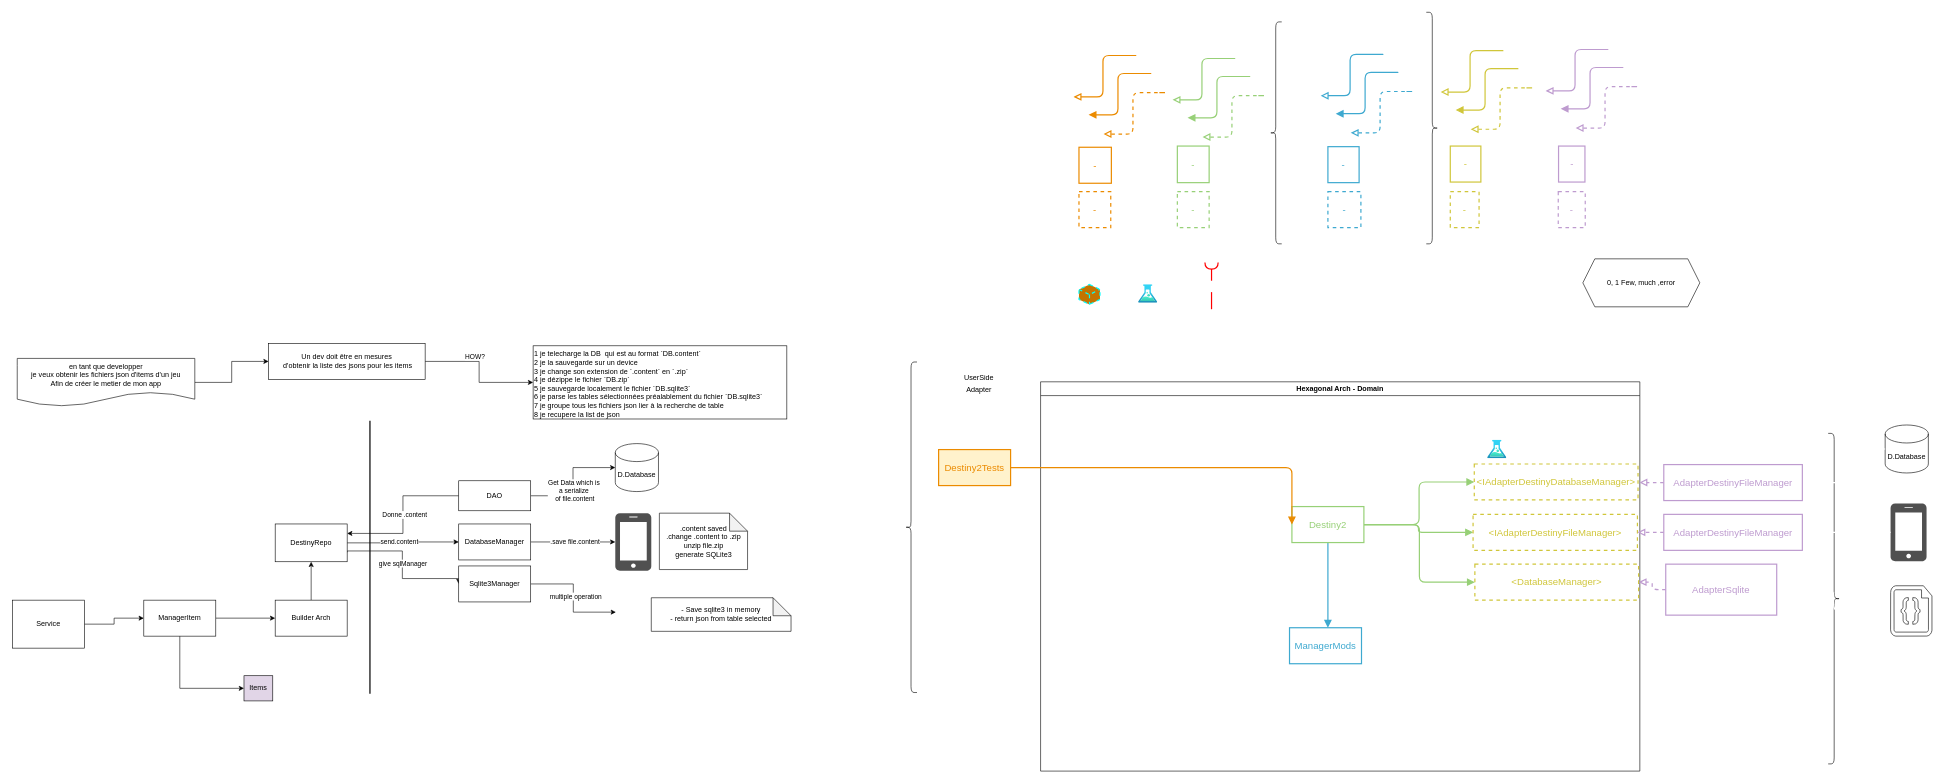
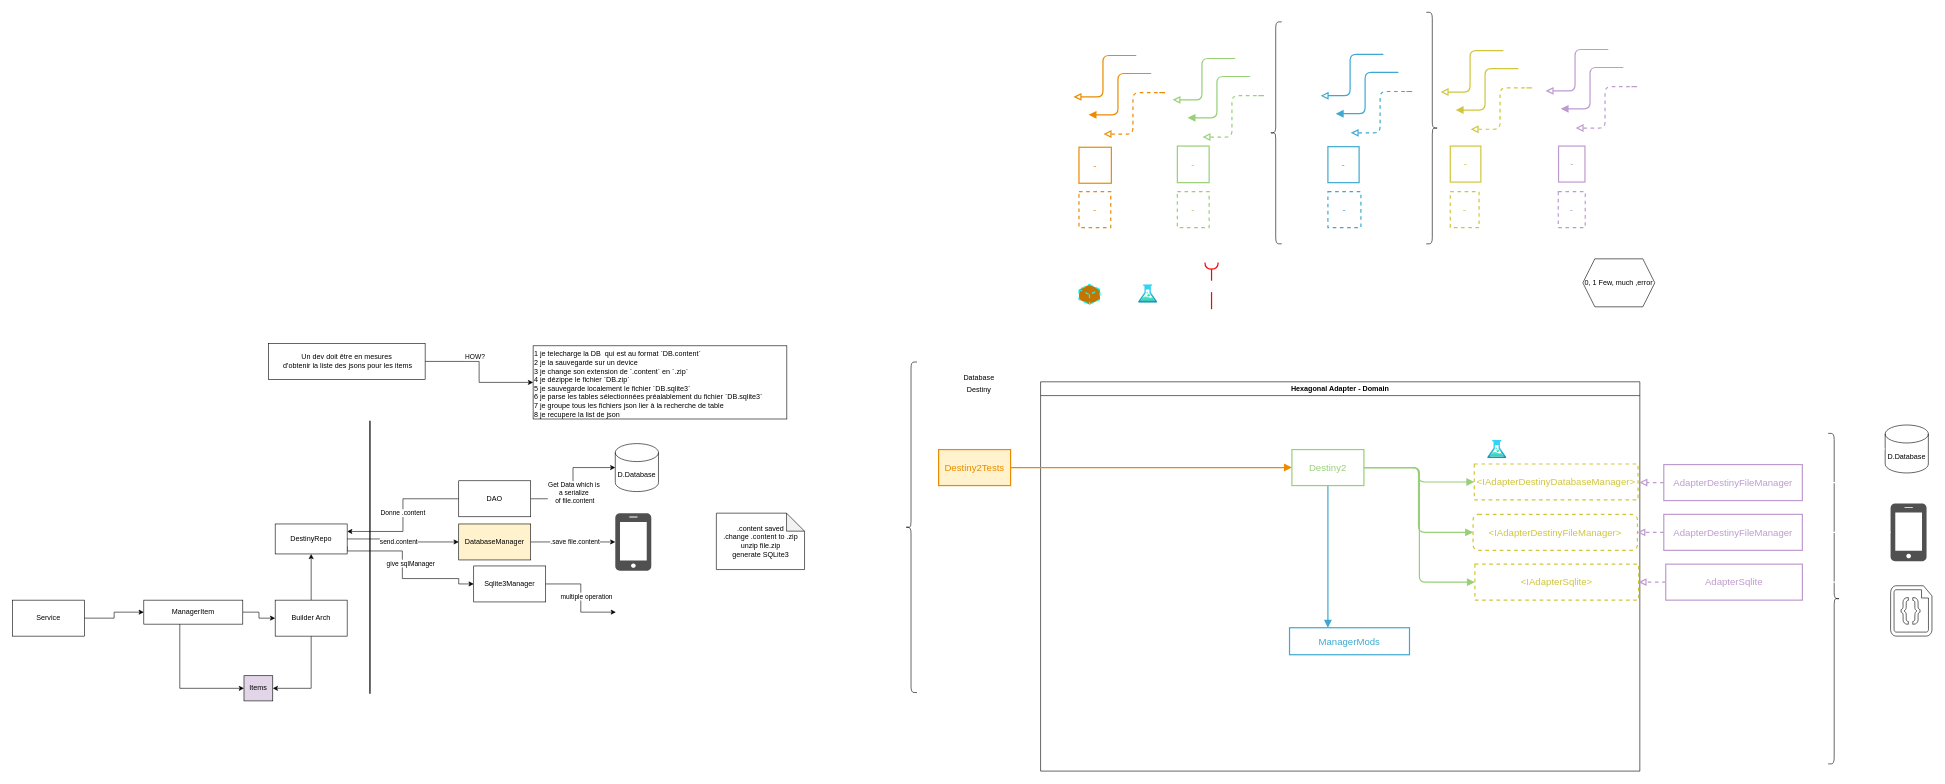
- <mxCell id="37" value="0, 1 Few, much ,error" style="shape=hexagon;perimeter=hexagonPerimeter2;whiteSpace=wrap;html=1;fixedSize=1;" parent="1" vertex="1"><mxGeometry x="2638" y="431" width="195" height="80" as="geometry" /></mxCell>
+ <mxCell id="37" value="0, 1 Few, much ,error" style="shape=hexagon;perimeter=hexagonPerimeter2;whiteSpace=wrap;html=1;fixedSize=1;" parent="1" vertex="1"><mxGeometry x="2638" y="431" width="120" height="80" as="geometry" /></mxCell>
- <mxCell id="92" value="UserSide" style="text;html=1;align=center;verticalAlign=middle;resizable=0;points=[];autosize=1;strokeColor=none;fillColor=none;fontSize=12;fontFamily=Helvetica;fontColor=default;" vertex="1" parent="1"><mxGeometry x="1597.5" y="616.33" width="67" height="26" as="geometry" /></mxCell>
+ <mxCell id="92" value="Database" style="text;html=1;align=center;verticalAlign=middle;resizable=0;points=[];autosize=1;strokeColor=none;fillColor=none;fontSize=12;fontFamily=Helvetica;fontColor=default;" vertex="1" parent="1"><mxGeometry x="1597.5" y="616.33" width="67" height="26" as="geometry" /></mxCell>
- <mxCell id="80" value="en tant que developper&lt;br&gt;je veux obtenir les fichiers json d'items d'un jeu&lt;br&gt;Afin de créer le metier de mon app" style="shape=document;whiteSpace=wrap;html=1;boundedLbl=1;" vertex="1" parent="1"><mxGeometry x="28" y="597" width="296" height="80" as="geometry" /></mxCell>
- <mxCell id="79" style="edgeStyle=orthogonalEdgeStyle;rounded=0;orthogonalLoop=1;jettySize=auto;html=1;" edge="1" parent="1" source="80" target="82"><mxGeometry relative="1" as="geometry" /></mxCell>
- <mxCell id="38" value="Hexagonal Arch - Domain" style="swimlane;" vertex="1" parent="1"><mxGeometry x="1734" y="636" width="999" height="649" as="geometry" /></mxCell>
+ <mxCell id="38" value="Hexagonal Adapter - Domain" style="swimlane;" vertex="1" parent="1"><mxGeometry x="1734" y="636" width="999" height="649" as="geometry" /></mxCell>
- <mxCell id="91" value="Adapter" style="text;html=1;align=center;verticalAlign=middle;resizable=0;points=[];autosize=1;strokeColor=none;fillColor=none;fontSize=12;fontFamily=Helvetica;fontColor=default;" vertex="1" parent="1"><mxGeometry x="1601" y="636" width="60" height="26" as="geometry" /></mxCell>
+ <mxCell id="91" value="Destiny" style="text;html=1;align=center;verticalAlign=middle;resizable=0;points=[];autosize=1;strokeColor=none;fillColor=none;fontSize=12;fontFamily=Helvetica;fontColor=default;" vertex="1" parent="1"><mxGeometry x="1601" y="636" width="60" height="26" as="geometry" /></mxCell>
- <mxCell id="53" value="DAO" style="whiteSpace=wrap;html=1;" vertex="1" parent="1"><mxGeometry x="764" y="801" width="120" height="50" as="geometry" /></mxCell>
+ <mxCell id="53" value="DAO" style="whiteSpace=wrap;html=1;" vertex="1" parent="1"><mxGeometry x="764" y="801" width="120" height="60" as="geometry" /></mxCell>
- <mxCell id="43" value="Destiny2" style="whiteSpace=wrap;html=1;fontSize=16;strokeColor=#97D077;fontColor=#97D077;strokeWidth=2;rounded=0;" vertex="1" parent="38"><mxGeometry x="419" y="208" width="120" height="60" as="geometry" /></mxCell>
+ <mxCell id="43" value="Destiny2" style="whiteSpace=wrap;html=1;fontSize=16;strokeColor=#97D077;fontColor=#97D077;strokeWidth=2;rounded=0;" vertex="1" parent="38"><mxGeometry x="419" y="113" width="120" height="60" as="geometry" /></mxCell>
- <mxCell id="47" value="&amp;lt;IAdapterDestinyFileManager&amp;gt;" style="whiteSpace=wrap;html=1;strokeColor=#D0C63A;fontSize=16;fontColor=#D0C63A;fillColor=default;strokeWidth=2;rounded=0;dashed=1;" vertex="1" parent="38"><mxGeometry x="721" y="221" width="274" height="60" as="geometry" /></mxCell>
+ <mxCell id="47" value="&amp;lt;IAdapterDestinyFileManager&amp;gt;" style="whiteSpace=wrap;html=1;strokeColor=#D0C63A;fontSize=16;fontColor=#D0C63A;fillColor=default;strokeWidth=2;dashed=1;rounded=1;" vertex="1" parent="38"><mxGeometry x="721" y="221" width="274" height="60" as="geometry" /></mxCell>
- <mxCell id="57" value="DatabaseManager" style="whiteSpace=wrap;html=1;" vertex="1" parent="1"><mxGeometry x="764" y="873" width="120" height="60" as="geometry" /></mxCell>
+ <mxCell id="57" value="DatabaseManager" style="whiteSpace=wrap;html=1;fillColor=#fff2cc;" vertex="1" parent="1"><mxGeometry x="764" y="873" width="120" height="60" as="geometry" /></mxCell>
- <mxCell id="64" value=".content saved&lt;br&gt;.change .content to .zip&lt;br&gt;unzip file.zip&lt;br&gt;generate SQLite3" style="shape=note;whiteSpace=wrap;html=1;backgroundOutline=1;darkOpacity=0.05;" vertex="1" parent="1"><mxGeometry x="1098.5" y="855" width="147" height="94" as="geometry" /></mxCell>
+ <mxCell id="64" value=".content saved&lt;br&gt;.change .content to .zip&lt;br&gt;unzip file.zip&lt;br&gt;generate SQLite3" style="shape=note;whiteSpace=wrap;html=1;backgroundOutline=1;darkOpacity=0.05;" vertex="1" parent="1"><mxGeometry x="1193.5" y="855" width="147" height="94" as="geometry" /></mxCell>
- <mxCell id="62" value="DestinyRepo" style="whiteSpace=wrap;html=1;" vertex="1" parent="1"><mxGeometry x="458" y="873" width="120" height="63" as="geometry" /></mxCell>
+ <mxCell id="62" value="DestinyRepo" style="whiteSpace=wrap;html=1;" vertex="1" parent="1"><mxGeometry x="458" y="873" width="120" height="50" as="geometry" /></mxCell>
- <mxCell id="46" value="&amp;lt;DatabaseManager&amp;gt;" style="whiteSpace=wrap;html=1;strokeColor=#D0C63A;fontSize=16;fontColor=#D0C63A;fillColor=default;strokeWidth=2;rounded=0;dashed=1;" vertex="1" parent="38"><mxGeometry x="724" y="304" width="273" height="60" as="geometry" /></mxCell>
+ <mxCell id="46" value="&amp;lt;IAdapterSqlite&amp;gt;" style="whiteSpace=wrap;html=1;strokeColor=#D0C63A;fontSize=16;fontColor=#D0C63A;fillColor=default;strokeWidth=2;rounded=0;dashed=1;" vertex="1" parent="38"><mxGeometry x="724" y="304" width="273" height="60" as="geometry" /></mxCell>
- <mxCell id="67" value="Sqlite3Manager" style="whiteSpace=wrap;html=1;" vertex="1" parent="1"><mxGeometry x="764" y="943" width="120" height="60" as="geometry" /></mxCell>
+ <mxCell id="67" value="Sqlite3Manager" style="whiteSpace=wrap;html=1;" vertex="1" parent="1"><mxGeometry x="789" y="943" width="120" height="60" as="geometry" /></mxCell>
- <mxCell id="96" value="&lt;font style=&quot;font-size: 16px;&quot;&gt;AdapterSqlite&lt;br&gt;&lt;/font&gt;" style="whiteSpace=wrap;html=1;fontFamily=Helvetica;fontSize=16;fontColor=#BE9BCF;fillColor=default;strokeColor=#BE9BCF;strokeWidth=2;rounded=0;" vertex="1" parent="1"><mxGeometry x="2776.19" y="940" width="185" height="85" as="geometry" /></mxCell>
+ <mxCell id="96" value="&lt;font style=&quot;font-size: 16px;&quot;&gt;AdapterSqlite&lt;br&gt;&lt;/font&gt;" style="whiteSpace=wrap;html=1;fontFamily=Helvetica;fontSize=16;fontColor=#BE9BCF;fillColor=default;strokeColor=#BE9BCF;strokeWidth=2;rounded=0;" vertex="1" parent="1"><mxGeometry x="2776.19" y="940" width="227.81" height="60" as="geometry" /></mxCell>
- <mxCell id="69" value="- Save sqlite3 in memory&lt;br&gt;- return json from table selected" style="shape=note;whiteSpace=wrap;html=1;backgroundOutline=1;darkOpacity=0.05;" vertex="1" parent="1"><mxGeometry x="1085" y="996" width="233" height="56" as="geometry" /></mxCell>
- <mxCell id="89" value="ManagerItem" style="whiteSpace=wrap;html=1;strokeColor=default;fontFamily=Helvetica;fontSize=12;fontColor=default;fillColor=default;" vertex="1" parent="1"><mxGeometry x="239" y="1000" width="120" height="60" as="geometry" /></mxCell>
+ <mxCell id="89" value="ManagerItem" style="whiteSpace=wrap;html=1;strokeColor=default;fontFamily=Helvetica;fontSize=12;fontColor=default;fillColor=default;" vertex="1" parent="1"><mxGeometry x="239" y="1000" width="165" height="40" as="geometry" /></mxCell>
- <mxCell id="85" value="Service" style="whiteSpace=wrap;html=1;strokeColor=default;fontFamily=Helvetica;fontSize=12;fontColor=default;fillColor=default;" vertex="1" parent="1"><mxGeometry x="20" y="1000" width="120" height="80" as="geometry" /></mxCell>
+ <mxCell id="85" value="Service" style="whiteSpace=wrap;html=1;strokeColor=default;fontFamily=Helvetica;fontSize=12;fontColor=default;fillColor=default;" vertex="1" parent="1"><mxGeometry x="20" y="1000" width="120" height="60" as="geometry" /></mxCell>
- <mxCell id="45" value="ManagerMods" style="whiteSpace=wrap;html=1;strokeColor=#3EA9D0;fontFamily=Helvetica;fontSize=16;fontColor=#3EA9D0;fillColor=default;strokeWidth=2;rounded=0;" vertex="1" parent="38"><mxGeometry x="415" y="410" width="120" height="60" as="geometry" /></mxCell>
+ <mxCell id="45" value="ManagerMods" style="whiteSpace=wrap;html=1;strokeColor=#3EA9D0;fontFamily=Helvetica;fontSize=16;fontColor=#3EA9D0;fillColor=default;strokeWidth=2;rounded=0;" vertex="1" parent="38"><mxGeometry x="415" y="410" width="200" height="45" as="geometry" /></mxCell>
+ <mxCell id="71" style="edgeStyle=orthogonalEdgeStyle;rounded=0;orthogonalLoop=1;jettySize=auto;html=1;entryX=1;entryY=0.5;entryDx=0;entryDy=0;fontFamily=Helvetica;fontSize=12;fontColor=default;" edge="1" parent="1" source="72" target="86"><mxGeometry relative="1" as="geometry"><Array as="points"><mxPoint x="518" y="1147" /></Array></mxGeometry></mxCell>
